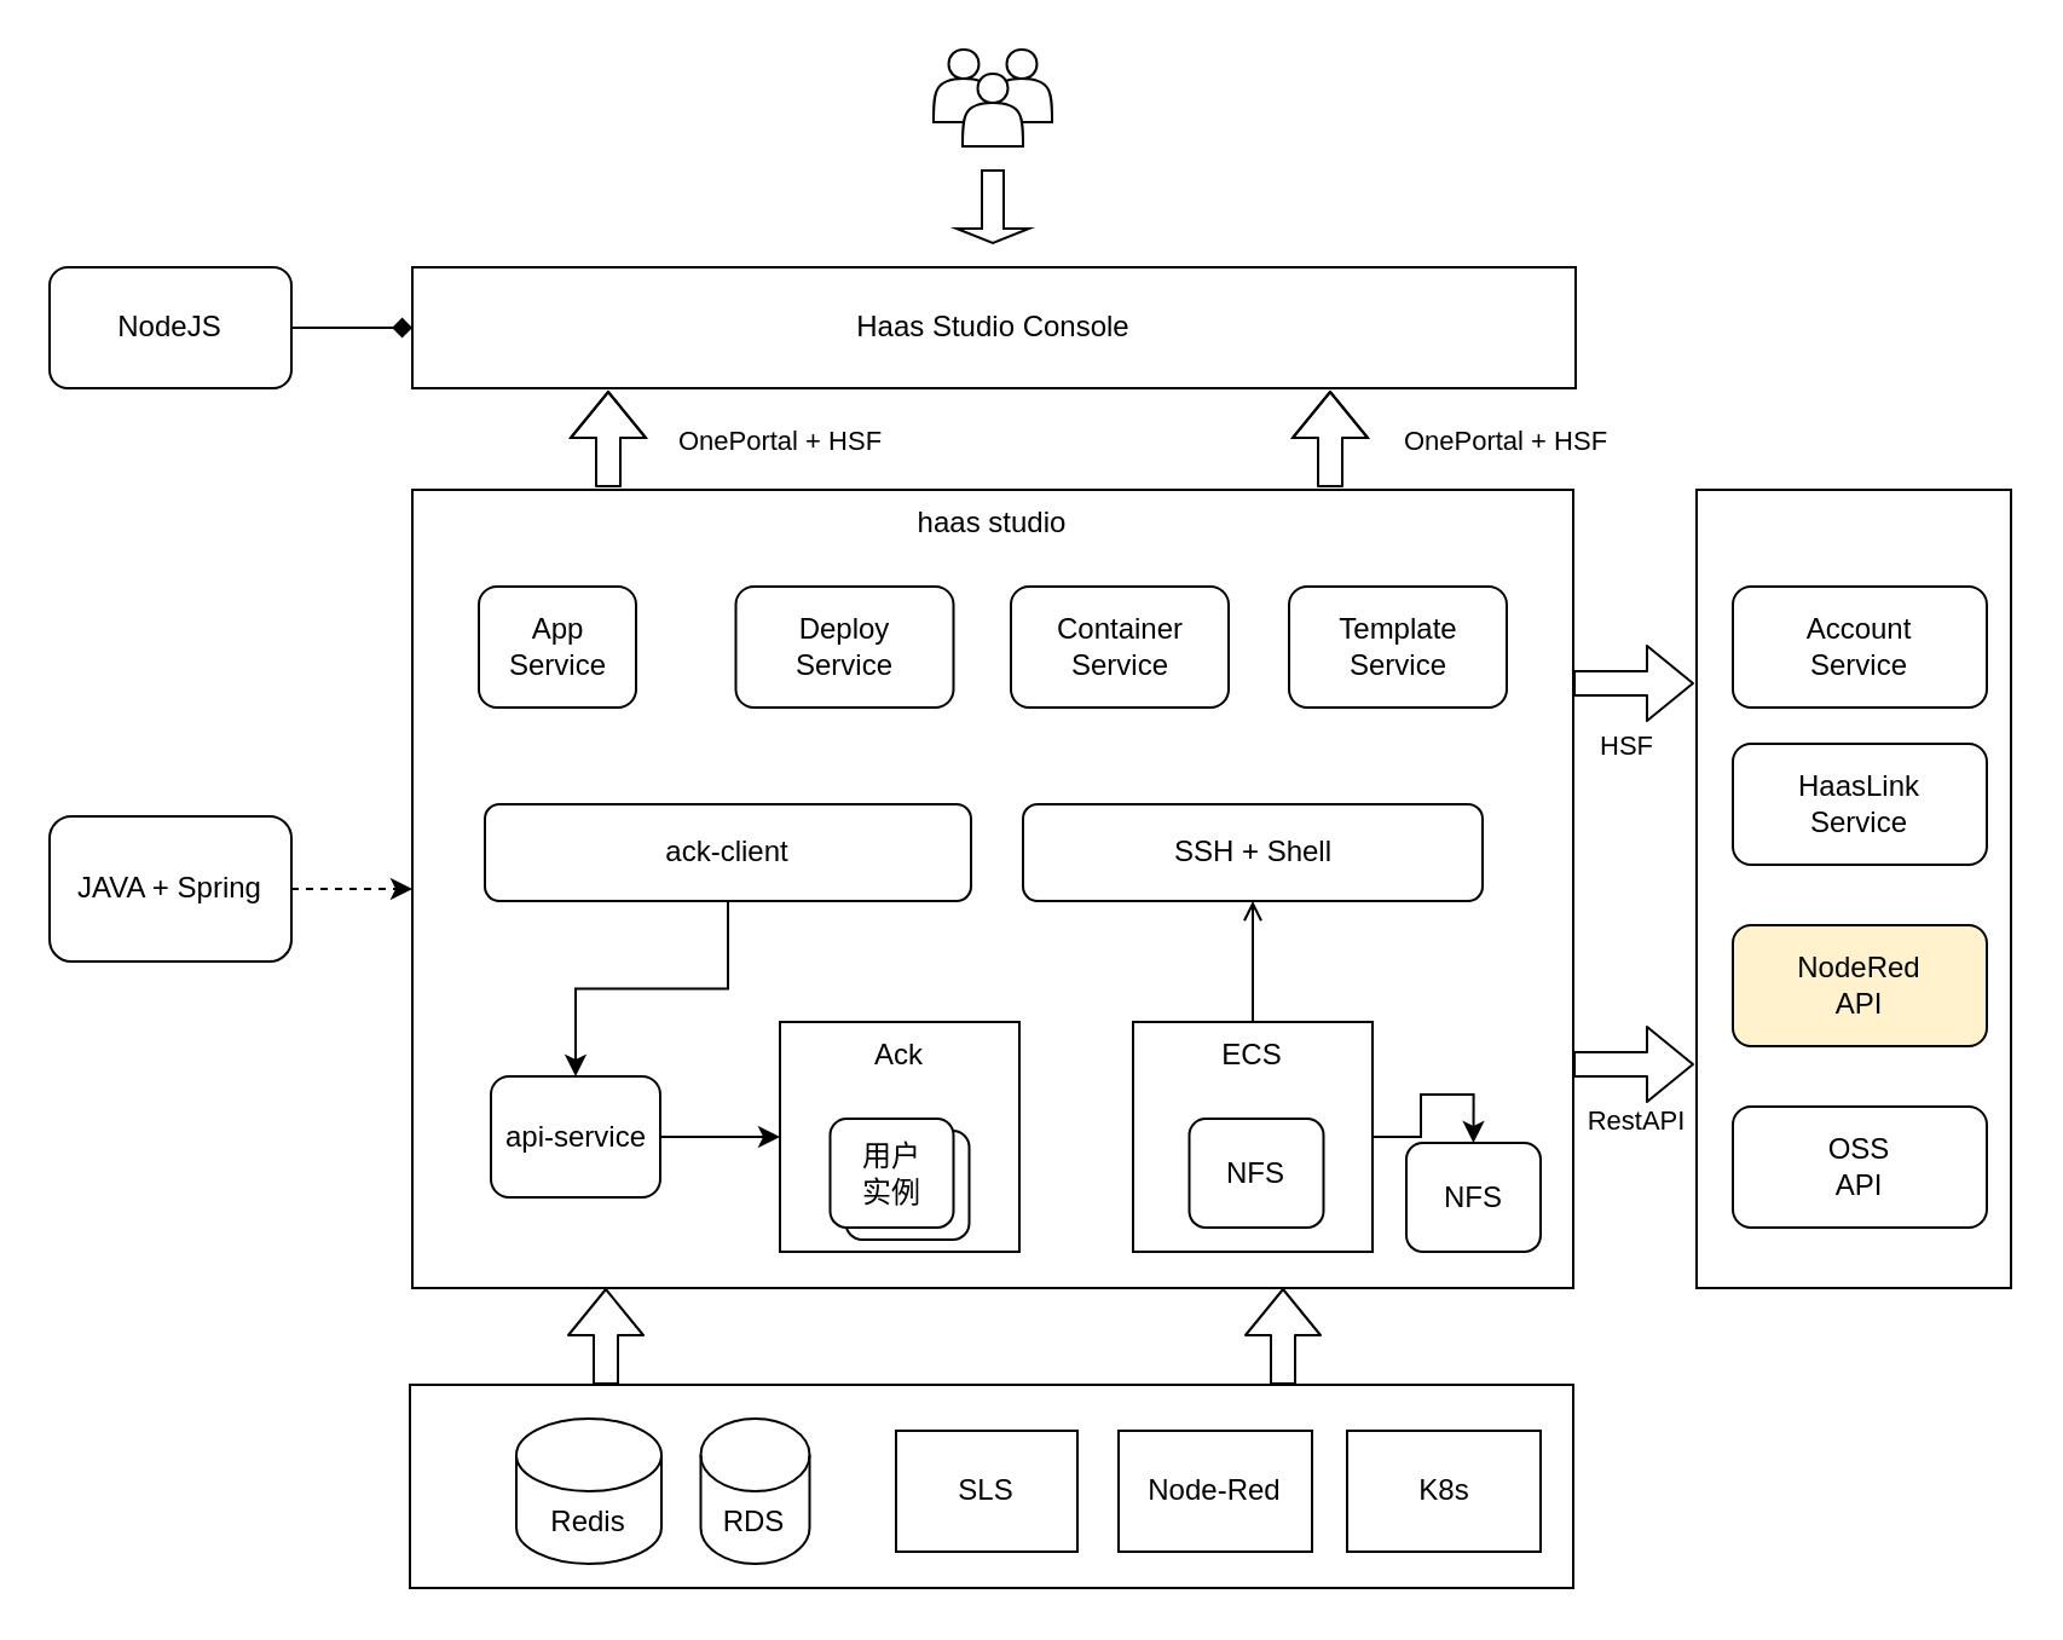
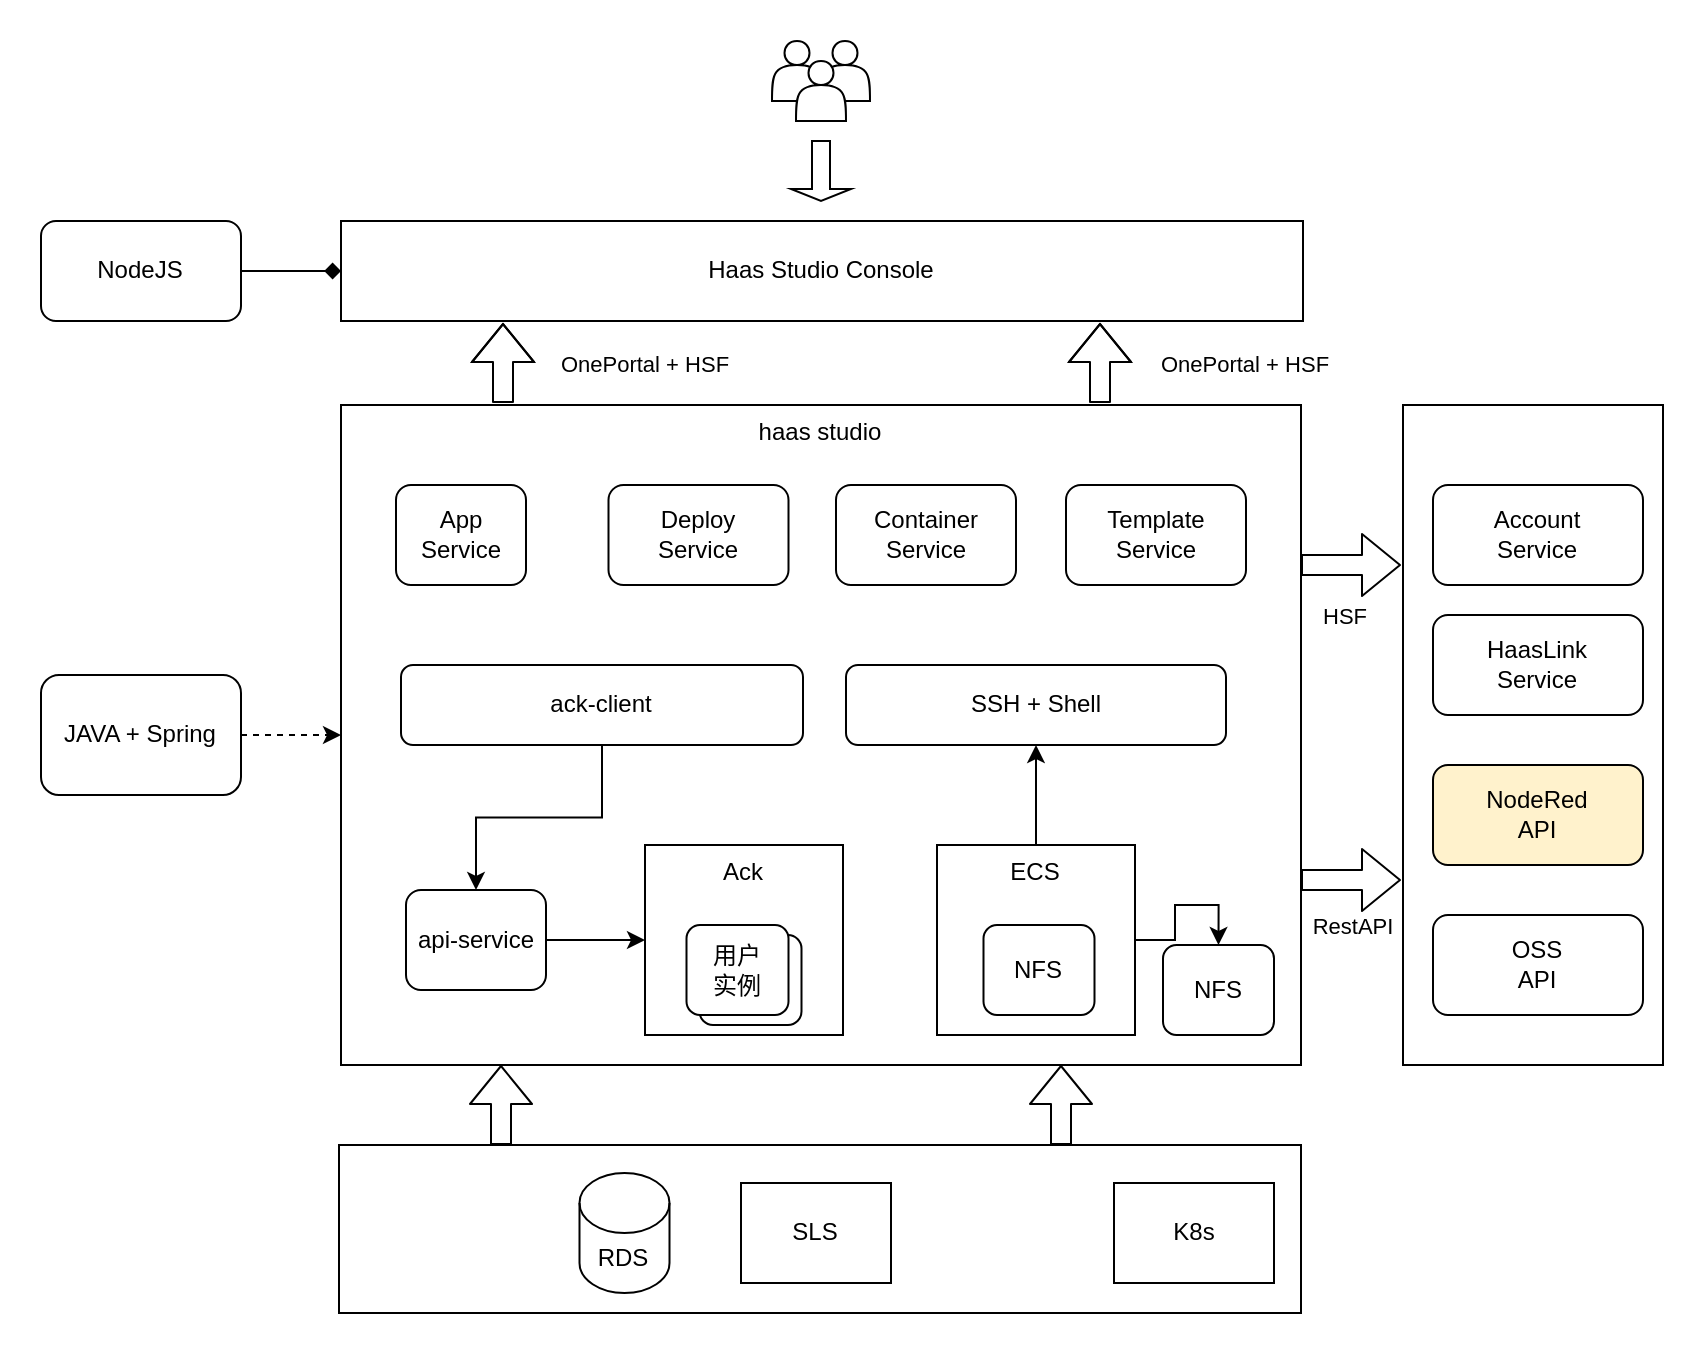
- <mxCell id="37" style="edgeStyle=orthogonalEdgeStyle;rounded=0;orthogonalLoop=1;jettySize=auto;html=1;entryX=0.5;entryY=1;entryDx=0;entryDy=0;endArrow=open;" parent="1" source="39" target="32" edge="1"><mxGeometry relative="1" as="geometry" /></mxCell>
+ <mxCell id="37" style="edgeStyle=orthogonalEdgeStyle;rounded=0;orthogonalLoop=1;jettySize=auto;html=1;entryX=0.5;entryY=1;entryDx=0;entryDy=0;" parent="1" source="39" target="32" edge="1"><mxGeometry relative="1" as="geometry" /></mxCell>
- <mxCell id="6" value="Redis" style="shape=cylinder3;whiteSpace=wrap;html=1;boundedLbl=1;backgroundOutline=1;size=15;" parent="1" vertex="1"><mxGeometry x="213" y="586" width="60" height="60" as="geometry" /></mxCell>
- <mxCell id="35" value="Node-Red" style="rounded=0;whiteSpace=wrap;html=1;" parent="1" vertex="1"><mxGeometry x="462" y="591" width="80" height="50" as="geometry" /></mxCell>
